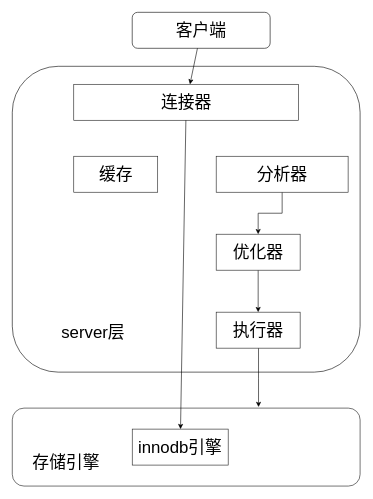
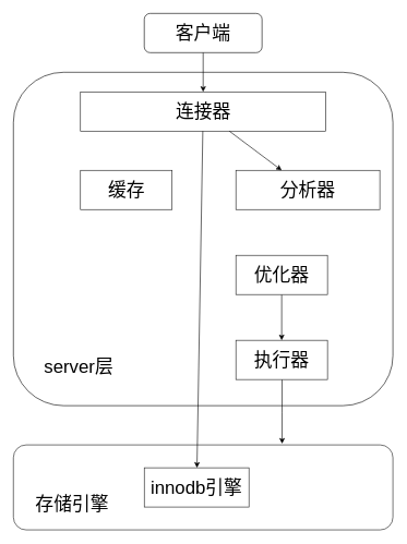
- <mxCell id="2" value="&lt;font style=&quot;font-size: 28px&quot;&gt;客户端&lt;/font&gt;" style="rounded=1;whiteSpace=wrap;html=1;" vertex="1" parent="1"><mxGeometry x="220" y="20" width="230" height="60" as="geometry" /></mxCell>
+ <mxCell id="2" value="&lt;font style=&quot;font-size: 28px&quot;&gt;客户端&lt;/font&gt;" style="rounded=1;whiteSpace=wrap;html=1;" vertex="1" parent="1"><mxGeometry x="220" y="20" width="180" height="60" as="geometry" /></mxCell>
+ <mxCell id="16" value="" style="endArrow=classic;html=1;" edge="1" parent="1" source="5" target="7"><mxGeometry width="50" height="50" relative="1" as="geometry"><mxPoint x="430" y="199" as="sourcePoint" /><mxPoint x="460" y="240" as="targetPoint" /></mxGeometry></mxCell>
- <mxCell id="6" value="" style="edgeStyle=orthogonalEdgeStyle;rounded=0;orthogonalLoop=1;jettySize=auto;html=1;" edge="1" parent="1" source="7" target="9"><mxGeometry relative="1" as="geometry" /></mxCell>
- <mxCell id="4" value="&lt;font style=&quot;font-size: 28px&quot;&gt;server层&lt;/font&gt;" style="rounded=0;whiteSpace=wrap;html=1;strokeColor=#FFFFFF;" vertex="1" parent="1"><mxGeometry x="60" y="530" width="190" height="45" as="geometry" /></mxCell>
+ <mxCell id="4" value="&lt;font style=&quot;font-size: 28px&quot;&gt;server层&lt;/font&gt;" style="rounded=0;whiteSpace=wrap;html=1;strokeColor=#FFFFFF;" vertex="1" parent="1"><mxGeometry x="60" y="530" width="120" height="60" as="geometry" /></mxCell>
